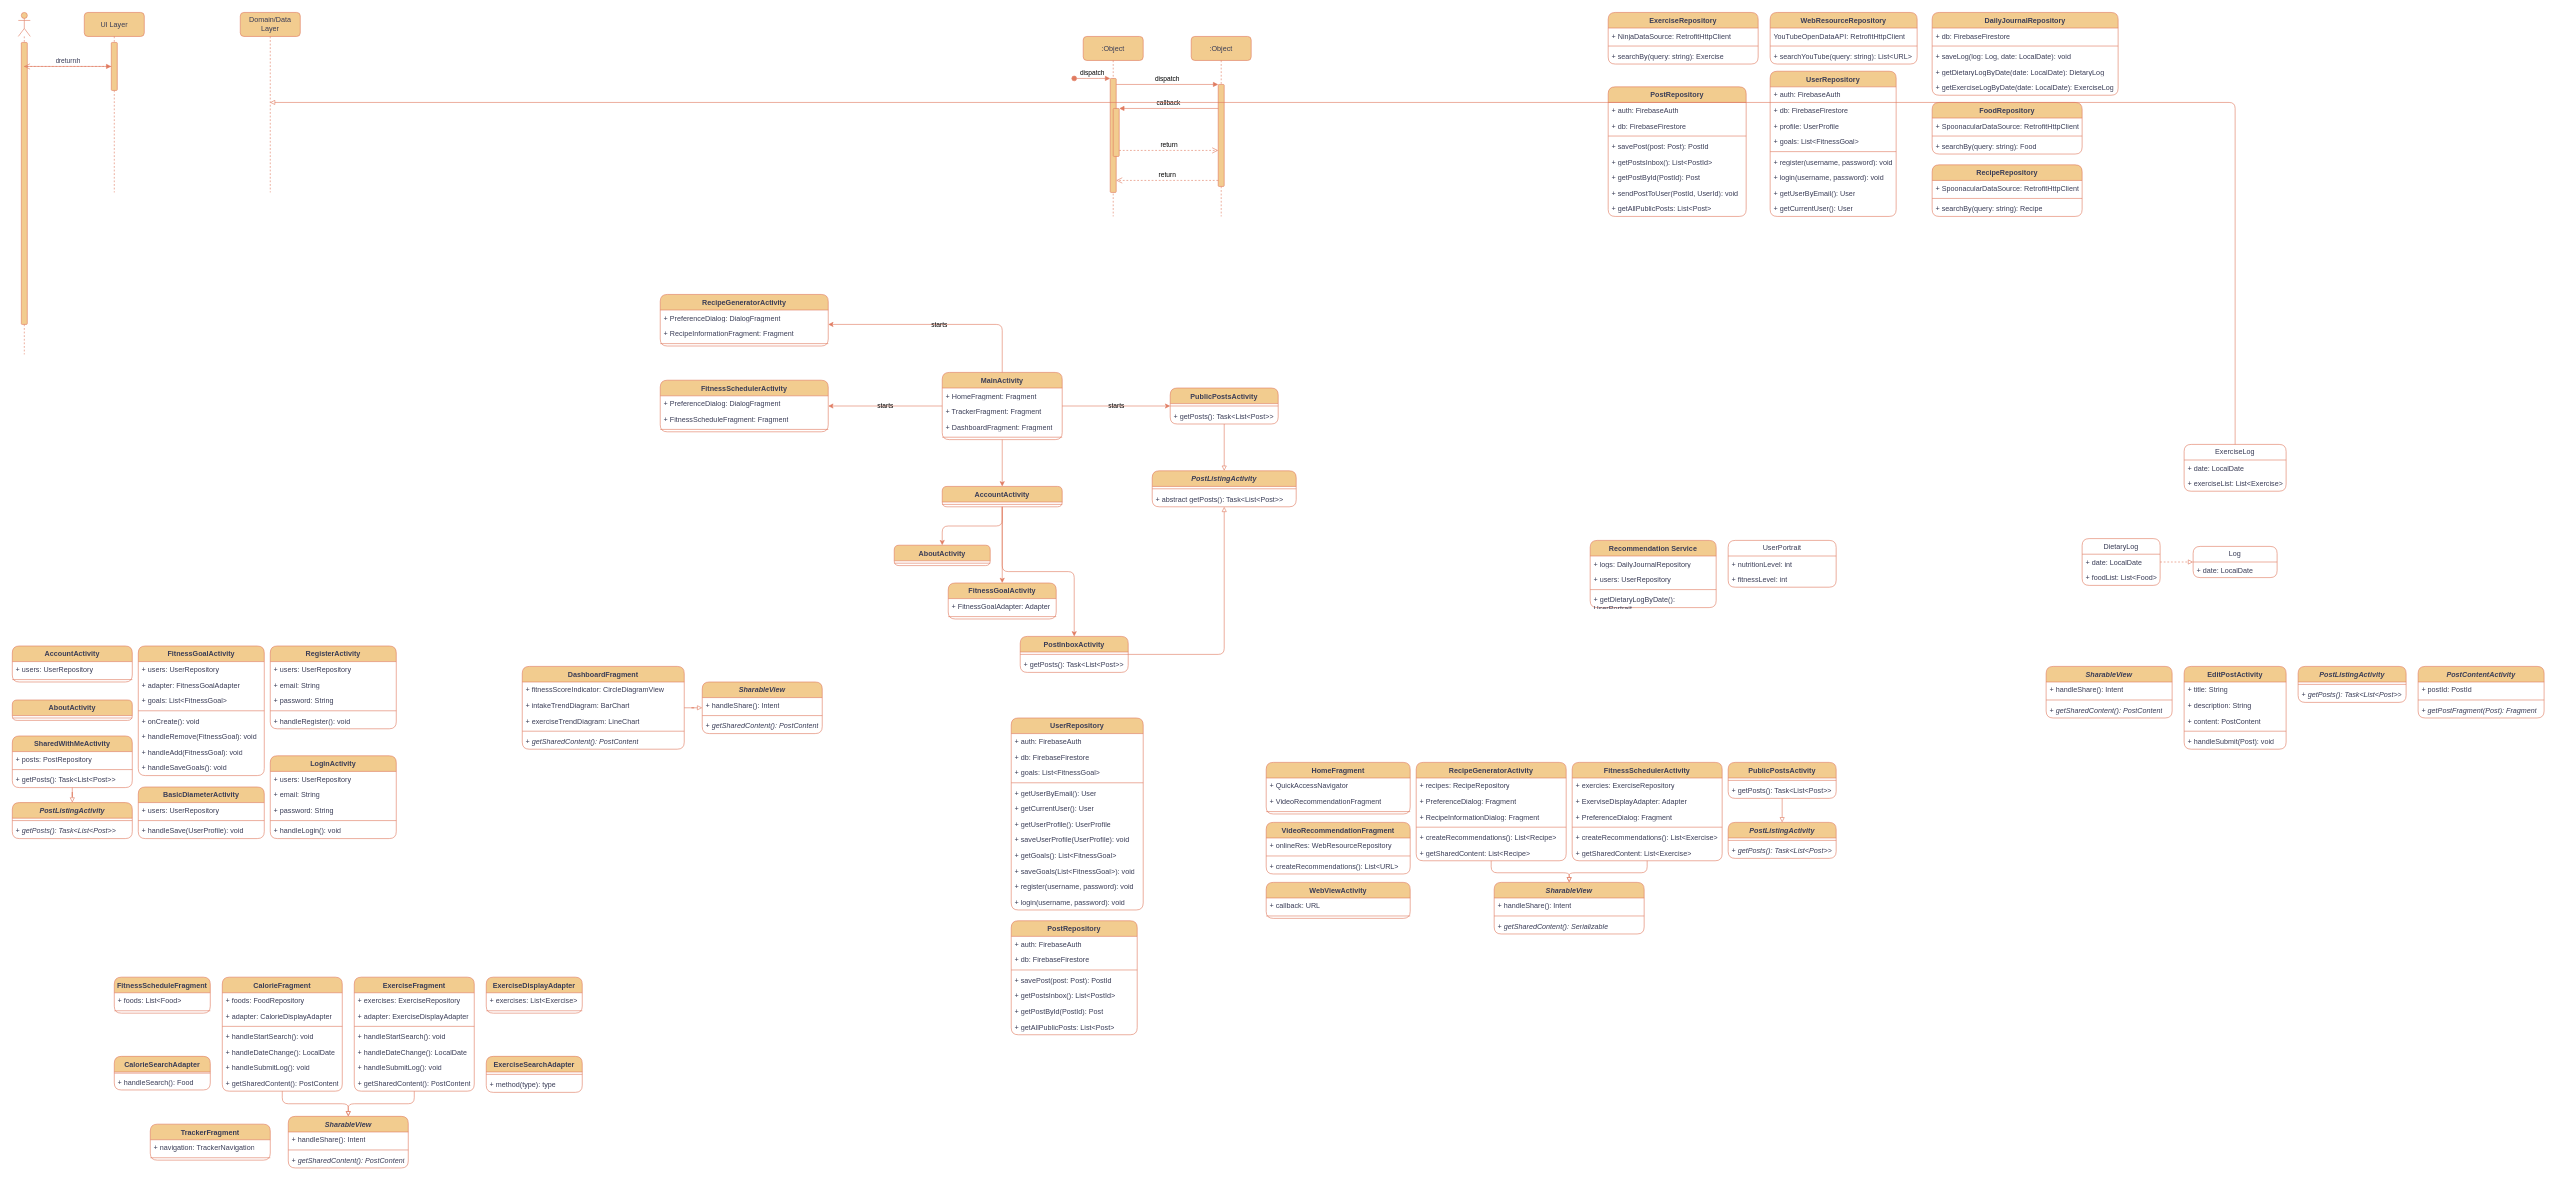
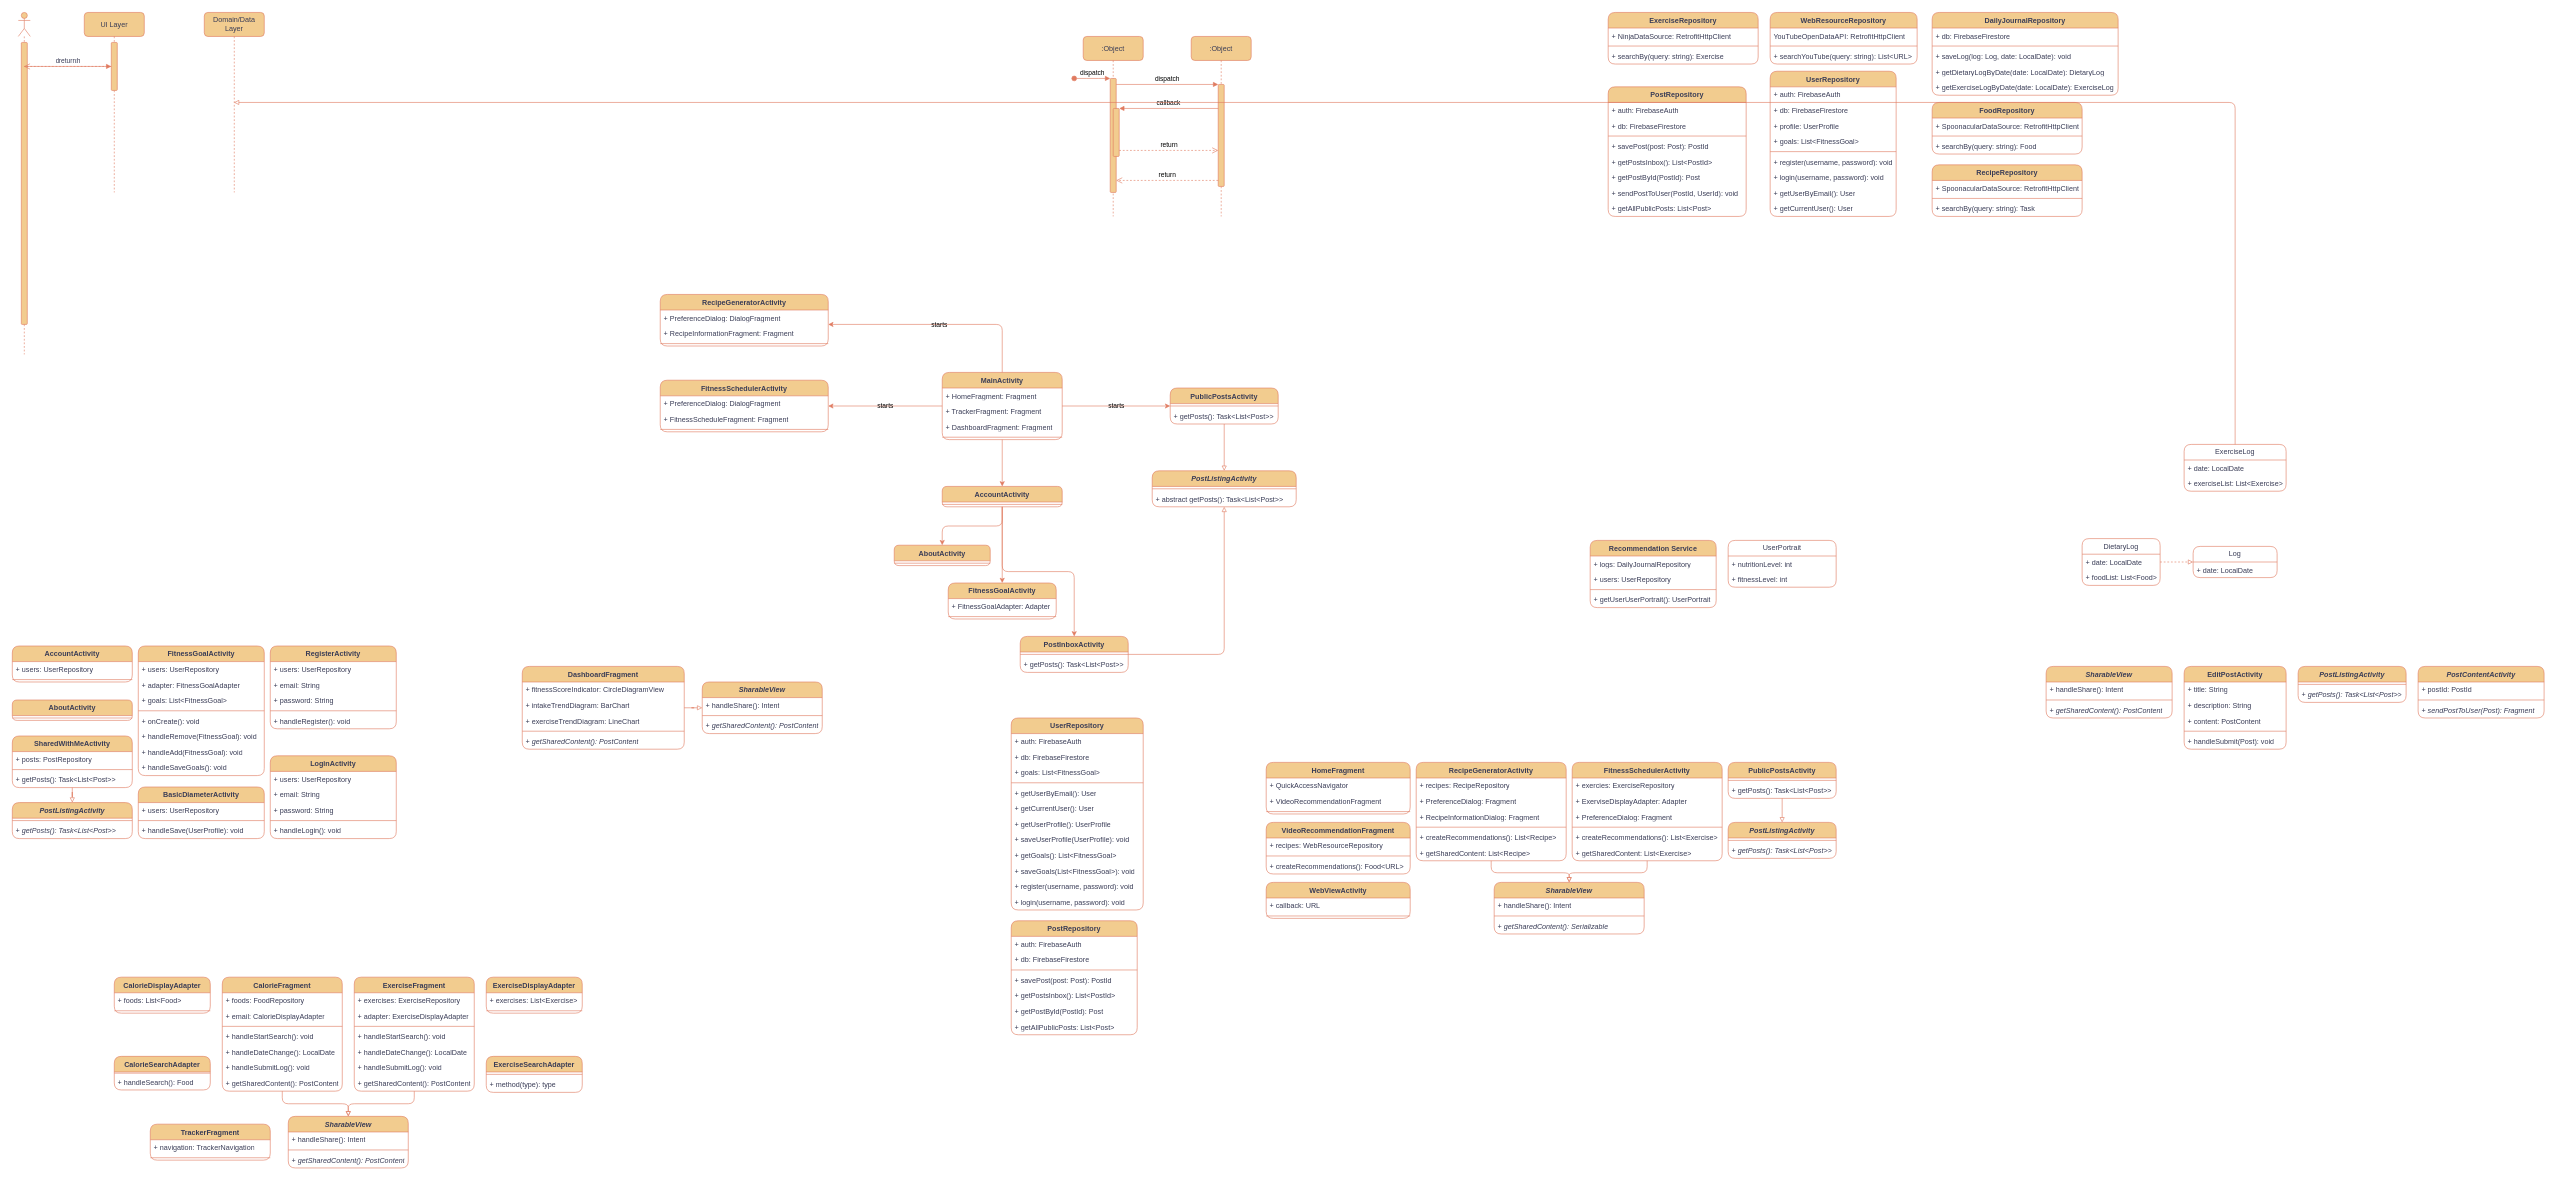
- <mxCell id="272" value="Domain/Data Layer" style="shape=umlLifeline;perimeter=lifelinePerimeter;whiteSpace=wrap;html=1;container=1;dropTarget=0;collapsible=0;recursiveResize=0;outlineConnect=0;portConstraint=eastwest;newEdgeStyle={&quot;edgeStyle&quot;:&quot;elbowEdgeStyle&quot;,&quot;elbow&quot;:&quot;vertical&quot;,&quot;curved&quot;:0,&quot;rounded&quot;:0};rounded=1;strokeColor=#E07A5F;fontColor=#393C56;fillColor=#F2CC8F;" vertex="1" parent="1"><mxGeometry x="400" y="20" width="100" height="300" as="geometry" /></mxCell>
+ <mxCell id="272" value="Domain/Data Layer" style="shape=umlLifeline;perimeter=lifelinePerimeter;whiteSpace=wrap;html=1;container=1;dropTarget=0;collapsible=0;recursiveResize=0;outlineConnect=0;portConstraint=eastwest;newEdgeStyle={&quot;edgeStyle&quot;:&quot;elbowEdgeStyle&quot;,&quot;elbow&quot;:&quot;vertical&quot;,&quot;curved&quot;:0,&quot;rounded&quot;:0};rounded=1;strokeColor=#E07A5F;fontColor=#393C56;fillColor=#F2CC8F;" vertex="1" parent="1"><mxGeometry x="340" y="20" width="100" height="300" as="geometry" /></mxCell>
- <mxCell id="82" value="+ searchBy(query: string): Recipe" style="text;strokeColor=none;fillColor=none;align=left;verticalAlign=top;spacingLeft=4;spacingRight=4;overflow=hidden;rotatable=0;points=[[0,0.5],[1,0.5]];portConstraint=eastwest;whiteSpace=wrap;html=1;rounded=1;labelBackgroundColor=none;fontColor=#393C56;" vertex="1" parent="79"><mxGeometry y="60" width="250" height="26" as="geometry" /></mxCell>
+ <mxCell id="82" value="+ searchBy(query: string): Task" style="text;strokeColor=none;fillColor=none;align=left;verticalAlign=top;spacingLeft=4;spacingRight=4;overflow=hidden;rotatable=0;points=[[0,0.5],[1,0.5]];portConstraint=eastwest;whiteSpace=wrap;html=1;rounded=1;labelBackgroundColor=none;fontColor=#393C56;" vertex="1" parent="79"><mxGeometry y="60" width="250" height="26" as="geometry" /></mxCell>
- <mxCell id="54" value="+ getDietaryLogByDate(): UserPortrait" style="text;strokeColor=none;fillColor=none;align=left;verticalAlign=top;spacingLeft=4;spacingRight=4;overflow=hidden;rotatable=0;points=[[0,0.5],[1,0.5]];portConstraint=eastwest;whiteSpace=wrap;html=1;rounded=1;labelBackgroundColor=none;fontColor=#393C56;" vertex="1" parent="50"><mxGeometry y="86" width="210" height="26" as="geometry" /></mxCell>
+ <mxCell id="54" value="+ getUserUserPortrait(): UserPortrait" style="text;strokeColor=none;fillColor=none;align=left;verticalAlign=top;spacingLeft=4;spacingRight=4;overflow=hidden;rotatable=0;points=[[0,0.5],[1,0.5]];portConstraint=eastwest;whiteSpace=wrap;html=1;rounded=1;labelBackgroundColor=none;fontColor=#393C56;" vertex="1" parent="50"><mxGeometry y="86" width="210" height="26" as="geometry" /></mxCell>
- <mxCell id="206" value="+ &lt;i&gt;getPostFragment(Post): Fragment&lt;/i&gt;" style="text;strokeColor=none;fillColor=none;align=left;verticalAlign=top;spacingLeft=4;spacingRight=4;overflow=hidden;rotatable=0;points=[[0,0.5],[1,0.5]];portConstraint=eastwest;whiteSpace=wrap;html=1;fontColor=#393C56;" vertex="1" parent="203"><mxGeometry y="60" width="210" height="26" as="geometry" /></mxCell>
+ <mxCell id="206" value="+ &lt;i&gt;sendPostToUser(Post): Fragment&lt;/i&gt;" style="text;strokeColor=none;fillColor=none;align=left;verticalAlign=top;spacingLeft=4;spacingRight=4;overflow=hidden;rotatable=0;points=[[0,0.5],[1,0.5]];portConstraint=eastwest;whiteSpace=wrap;html=1;fontColor=#393C56;" vertex="1" parent="203"><mxGeometry y="60" width="210" height="26" as="geometry" /></mxCell>
- <mxCell id="217" value="+ onlineRes: WebResourceRepository" style="text;strokeColor=none;fillColor=none;align=left;verticalAlign=top;spacingLeft=4;spacingRight=4;overflow=hidden;rotatable=0;points=[[0,0.5],[1,0.5]];portConstraint=eastwest;whiteSpace=wrap;html=1;fontColor=#393C56;" vertex="1" parent="216"><mxGeometry y="26" width="240" height="26" as="geometry" /></mxCell>
+ <mxCell id="217" value="+ recipes: WebResourceRepository" style="text;strokeColor=none;fillColor=none;align=left;verticalAlign=top;spacingLeft=4;spacingRight=4;overflow=hidden;rotatable=0;points=[[0,0.5],[1,0.5]];portConstraint=eastwest;whiteSpace=wrap;html=1;fontColor=#393C56;" vertex="1" parent="216"><mxGeometry y="26" width="240" height="26" as="geometry" /></mxCell>
- <mxCell id="219" value="+ createRecommendations(): List&amp;lt;URL&amp;gt;" style="text;strokeColor=none;fillColor=none;align=left;verticalAlign=top;spacingLeft=4;spacingRight=4;overflow=hidden;rotatable=0;points=[[0,0.5],[1,0.5]];portConstraint=eastwest;whiteSpace=wrap;html=1;fontColor=#393C56;rounded=1;" vertex="1" parent="216"><mxGeometry y="60" width="240" height="26" as="geometry" /></mxCell>
+ <mxCell id="219" value="+ createRecommendations(): Food&amp;lt;URL&amp;gt;" style="text;strokeColor=none;fillColor=none;align=left;verticalAlign=top;spacingLeft=4;spacingRight=4;overflow=hidden;rotatable=0;points=[[0,0.5],[1,0.5]];portConstraint=eastwest;whiteSpace=wrap;html=1;fontColor=#393C56;rounded=1;" vertex="1" parent="216"><mxGeometry y="60" width="240" height="26" as="geometry" /></mxCell>
- <mxCell id="241" value="FitnessScheduleFragment" style="swimlane;fontStyle=1;align=center;verticalAlign=top;childLayout=stackLayout;horizontal=1;startSize=26;horizontalStack=0;resizeParent=1;resizeParentMax=0;resizeLast=0;collapsible=1;marginBottom=0;whiteSpace=wrap;html=1;rounded=1;strokeColor=#E07A5F;fontColor=#393C56;fillColor=#F2CC8F;" vertex="1" parent="1"><mxGeometry x="190" y="1628" width="160" height="60" as="geometry" /></mxCell>
+ <mxCell id="241" value="CalorieDisplayAdapter" style="swimlane;fontStyle=1;align=center;verticalAlign=top;childLayout=stackLayout;horizontal=1;startSize=26;horizontalStack=0;resizeParent=1;resizeParentMax=0;resizeLast=0;collapsible=1;marginBottom=0;whiteSpace=wrap;html=1;rounded=1;strokeColor=#E07A5F;fontColor=#393C56;fillColor=#F2CC8F;" vertex="1" parent="1"><mxGeometry x="190" y="1628" width="160" height="60" as="geometry" /></mxCell>
- <mxCell id="223" value="+ adapter: CalorieDisplayAdapter" style="text;strokeColor=none;fillColor=none;align=left;verticalAlign=top;spacingLeft=4;spacingRight=4;overflow=hidden;rotatable=0;points=[[0,0.5],[1,0.5]];portConstraint=eastwest;whiteSpace=wrap;html=1;fontColor=#393C56;" vertex="1" parent="221"><mxGeometry y="52" width="200" height="26" as="geometry" /></mxCell>
+ <mxCell id="223" value="+ email: CalorieDisplayAdapter" style="text;strokeColor=none;fillColor=none;align=left;verticalAlign=top;spacingLeft=4;spacingRight=4;overflow=hidden;rotatable=0;points=[[0,0.5],[1,0.5]];portConstraint=eastwest;whiteSpace=wrap;html=1;fontColor=#393C56;" vertex="1" parent="221"><mxGeometry y="52" width="200" height="26" as="geometry" /></mxCell>
